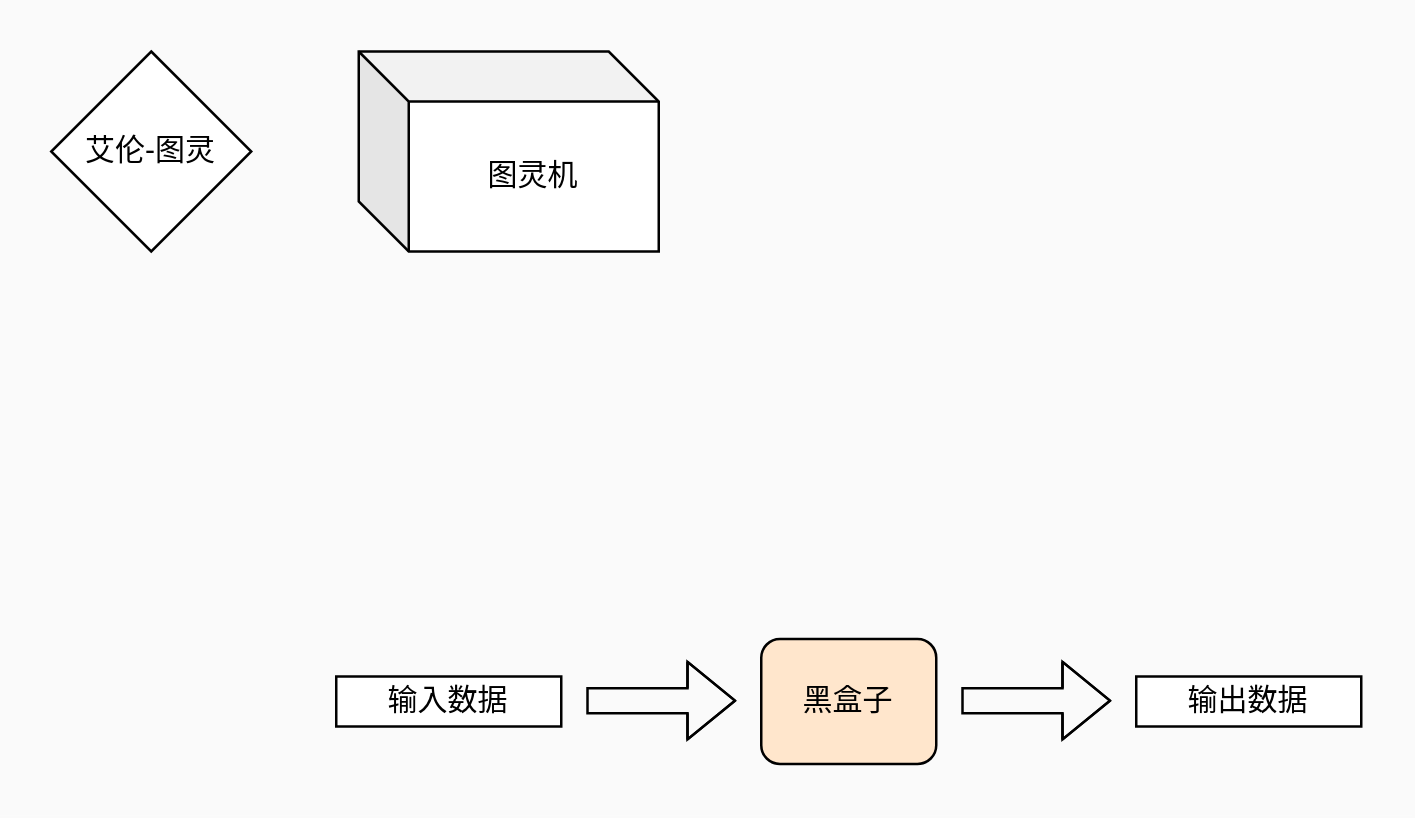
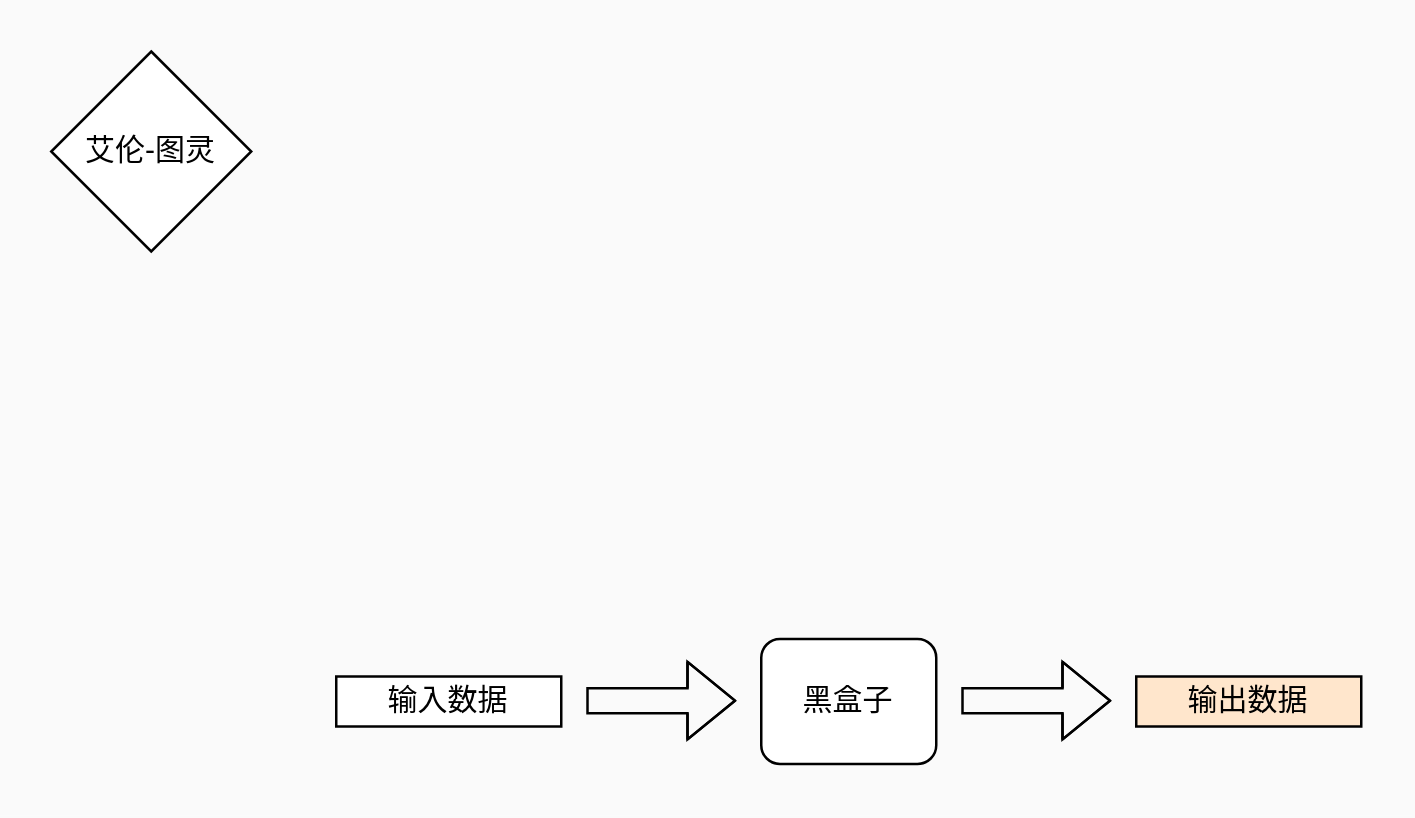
- <mxCell id="8" value="图灵机" style="shape=cube;whiteSpace=wrap;html=1;boundedLbl=1;backgroundOutline=1;darkOpacity=0.05;darkOpacity2=0.1;" vertex="1" parent="1"><mxGeometry x="143" y="20" width="120" height="80" as="geometry" /></mxCell>
- <mxCell id="2" value="黑盒子" style="rounded=1;whiteSpace=wrap;html=1;fillColor=#ffe6cc;" vertex="1" parent="1"><mxGeometry x="304" y="255" width="70" height="50" as="geometry" /></mxCell>
+ <mxCell id="2" value="黑盒子" style="rounded=1;whiteSpace=wrap;html=1;" vertex="1" parent="1"><mxGeometry x="304" y="255" width="70" height="50" as="geometry" /></mxCell>
- <mxCell id="4" value="输出数据" style="rounded=0;whiteSpace=wrap;html=1;" vertex="1" parent="1"><mxGeometry x="454" y="270" width="90" height="20" as="geometry" /></mxCell>
+ <mxCell id="4" value="输出数据" style="rounded=0;whiteSpace=wrap;html=1;fillColor=#ffe6cc;" vertex="1" parent="1"><mxGeometry x="454" y="270" width="90" height="20" as="geometry" /></mxCell>
